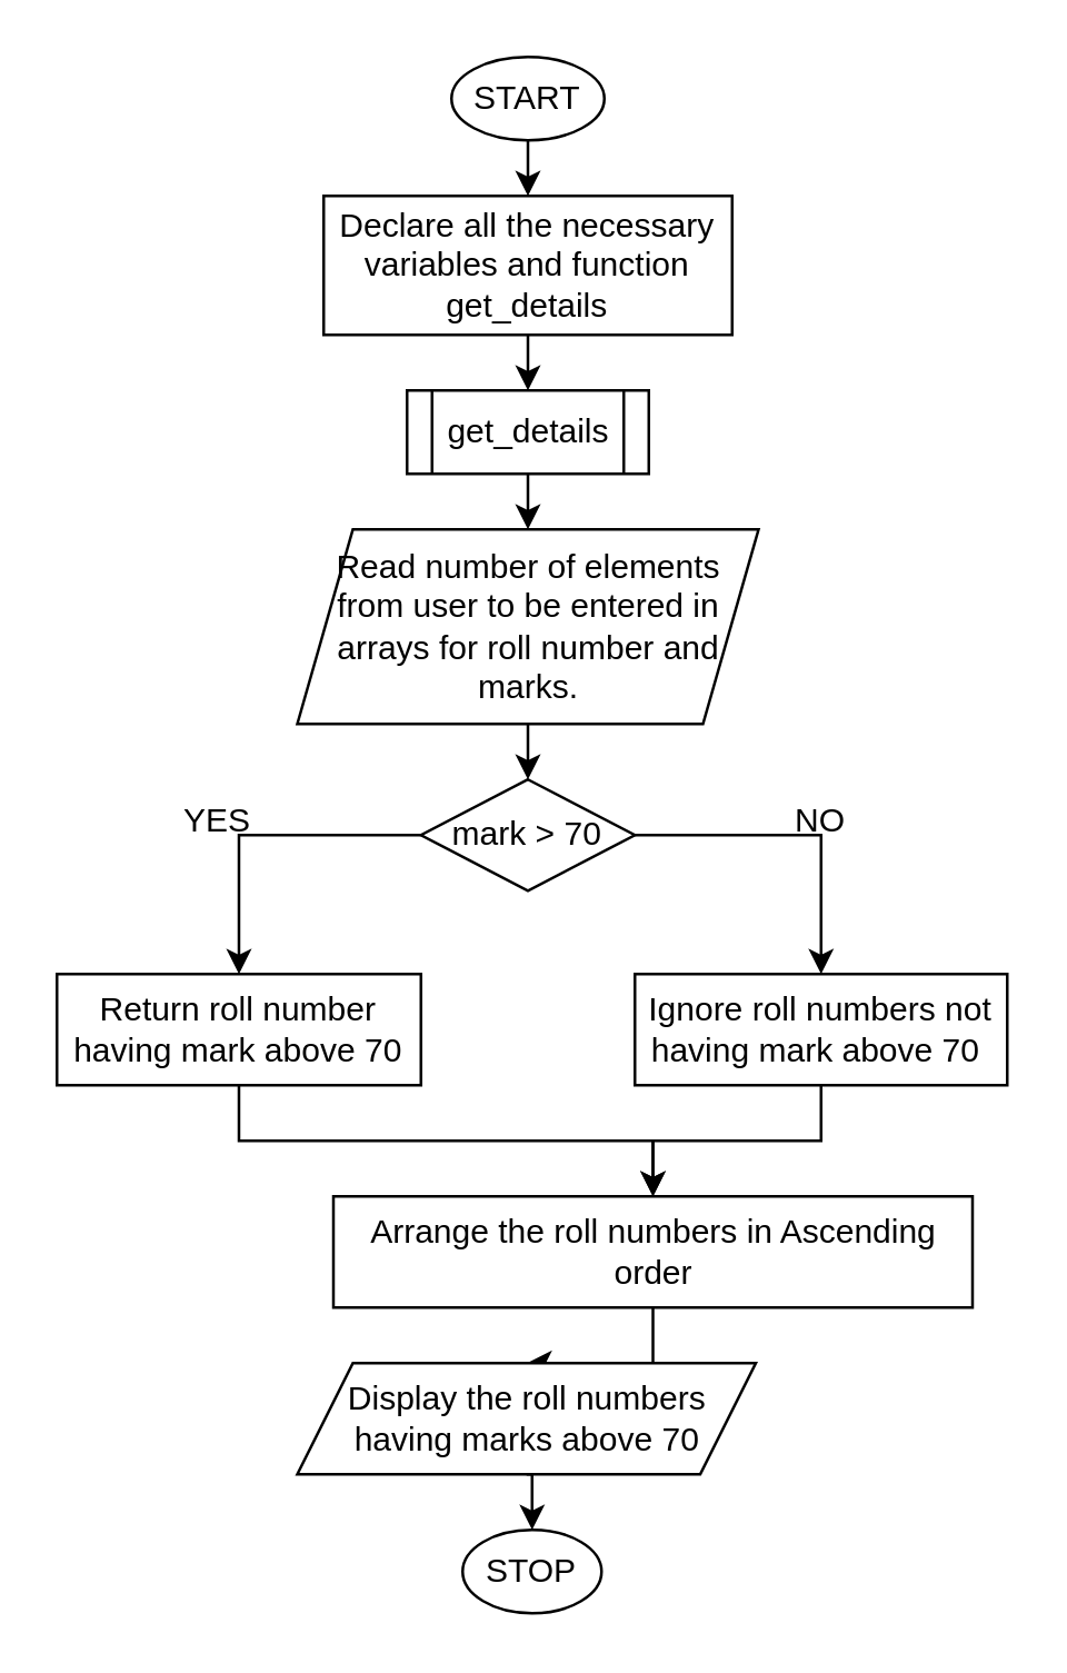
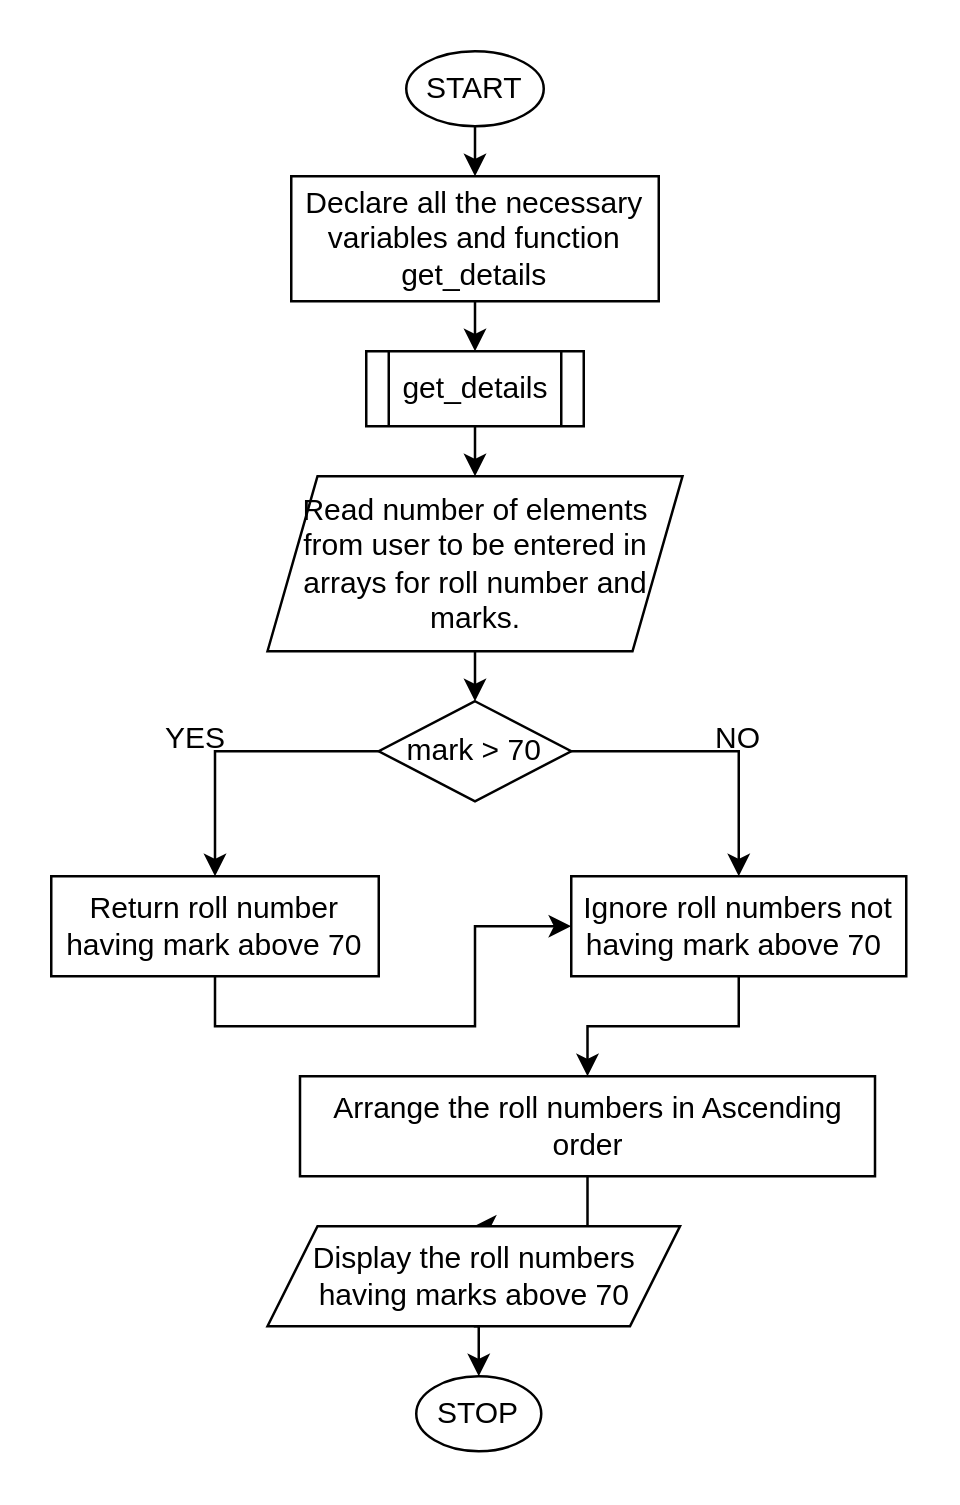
- <mxCell id="13" style="edgeStyle=orthogonalEdgeStyle;rounded=0;orthogonalLoop=1;jettySize=auto;html=1;exitX=0.5;exitY=1;exitDx=0;exitDy=0;" parent="1" source="14" target="18" edge="1"><mxGeometry relative="1" as="geometry" /></mxCell>
+ <mxCell id="13" style="edgeStyle=orthogonalEdgeStyle;rounded=0;orthogonalLoop=1;jettySize=auto;html=1;exitX=0.5;exitY=1;exitDx=0;exitDy=0;" parent="1" source="14" target="16" edge="1"><mxGeometry relative="1" as="geometry" /></mxCell>
